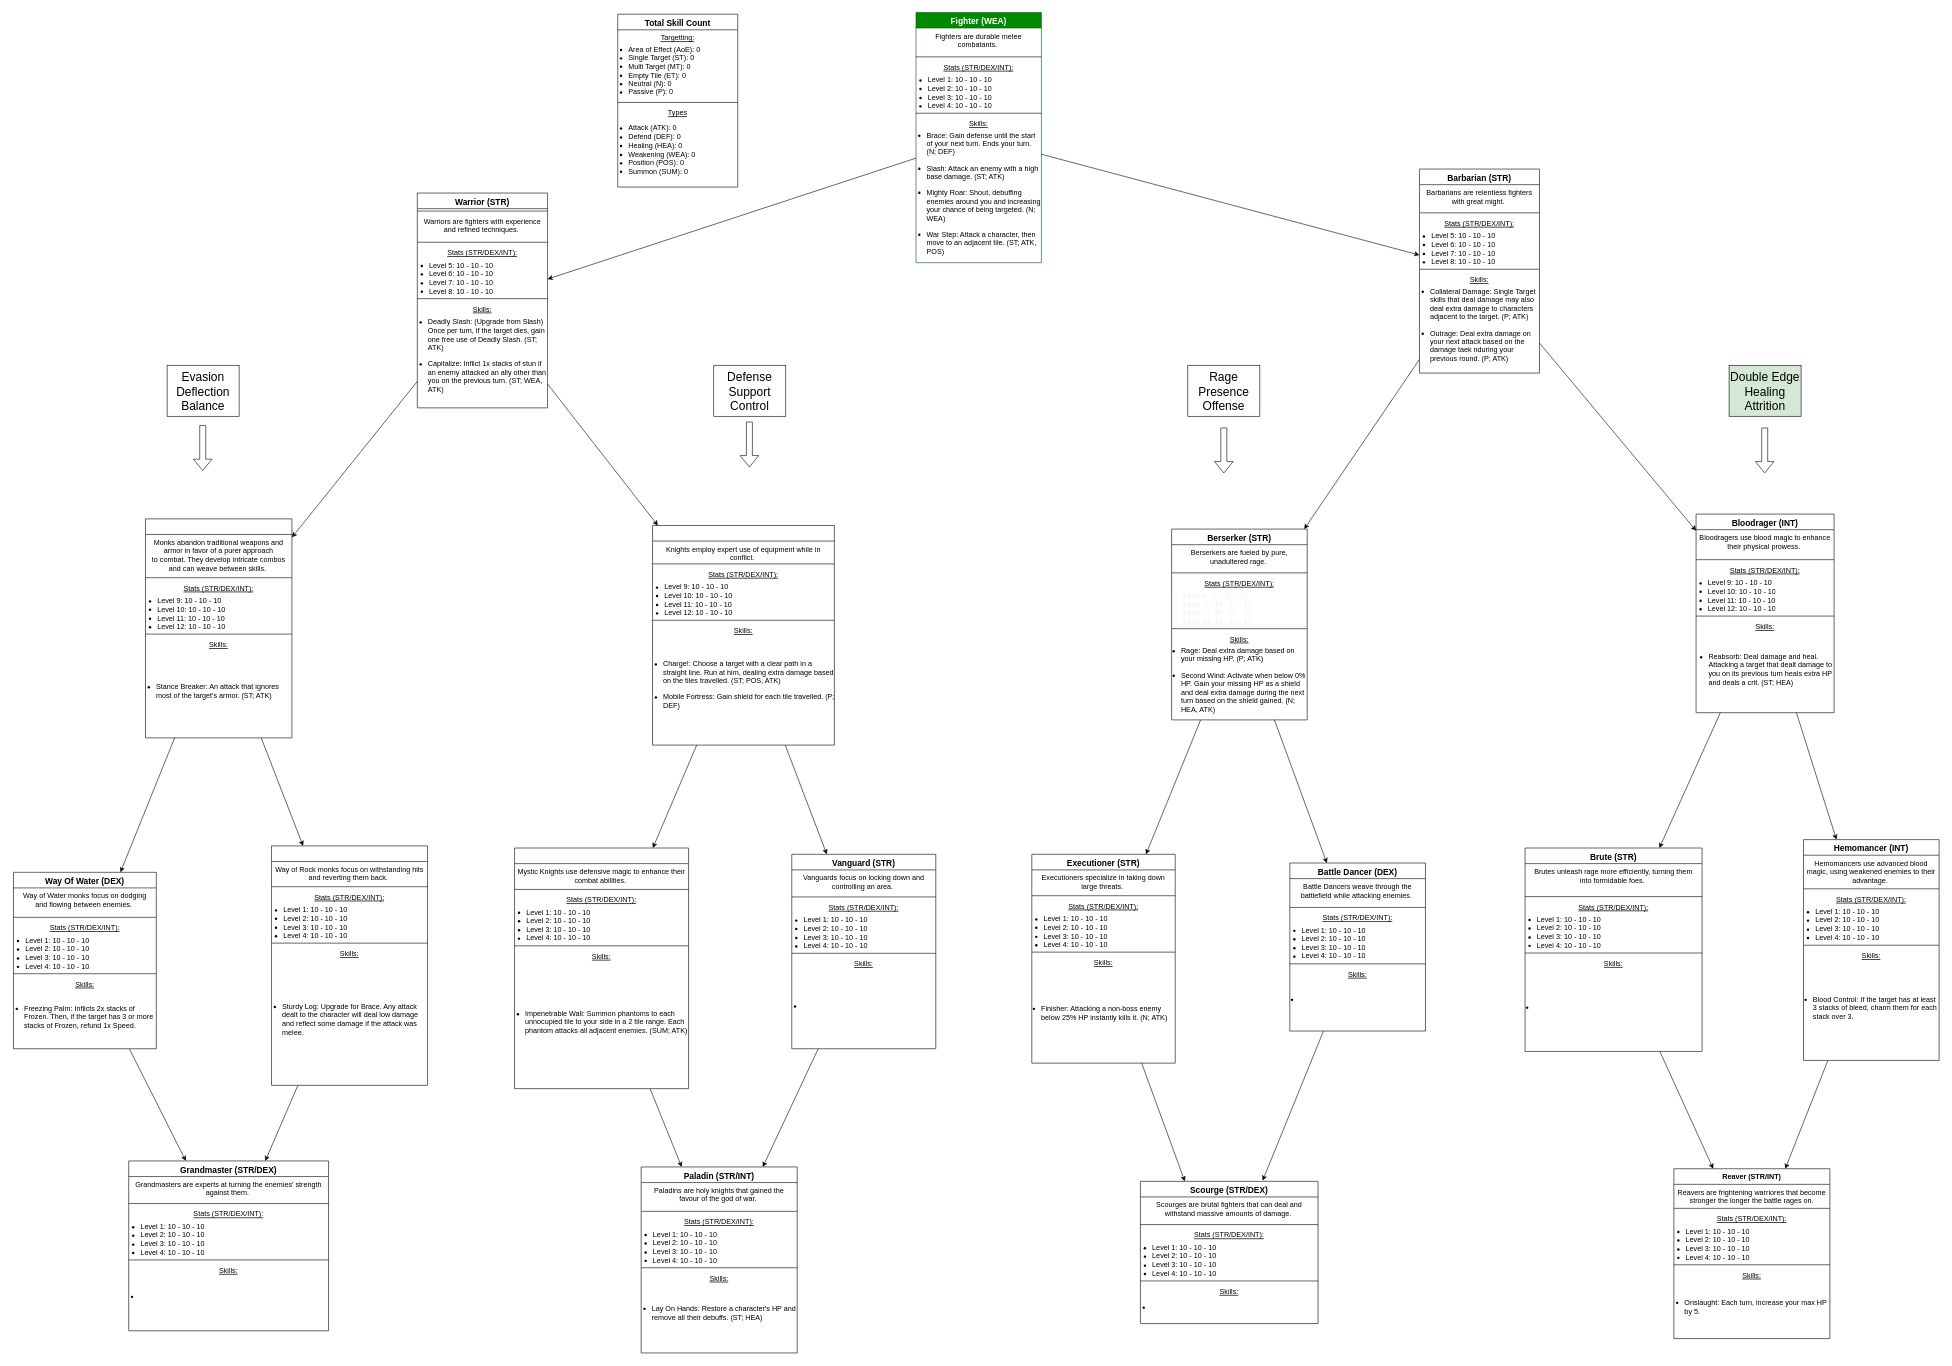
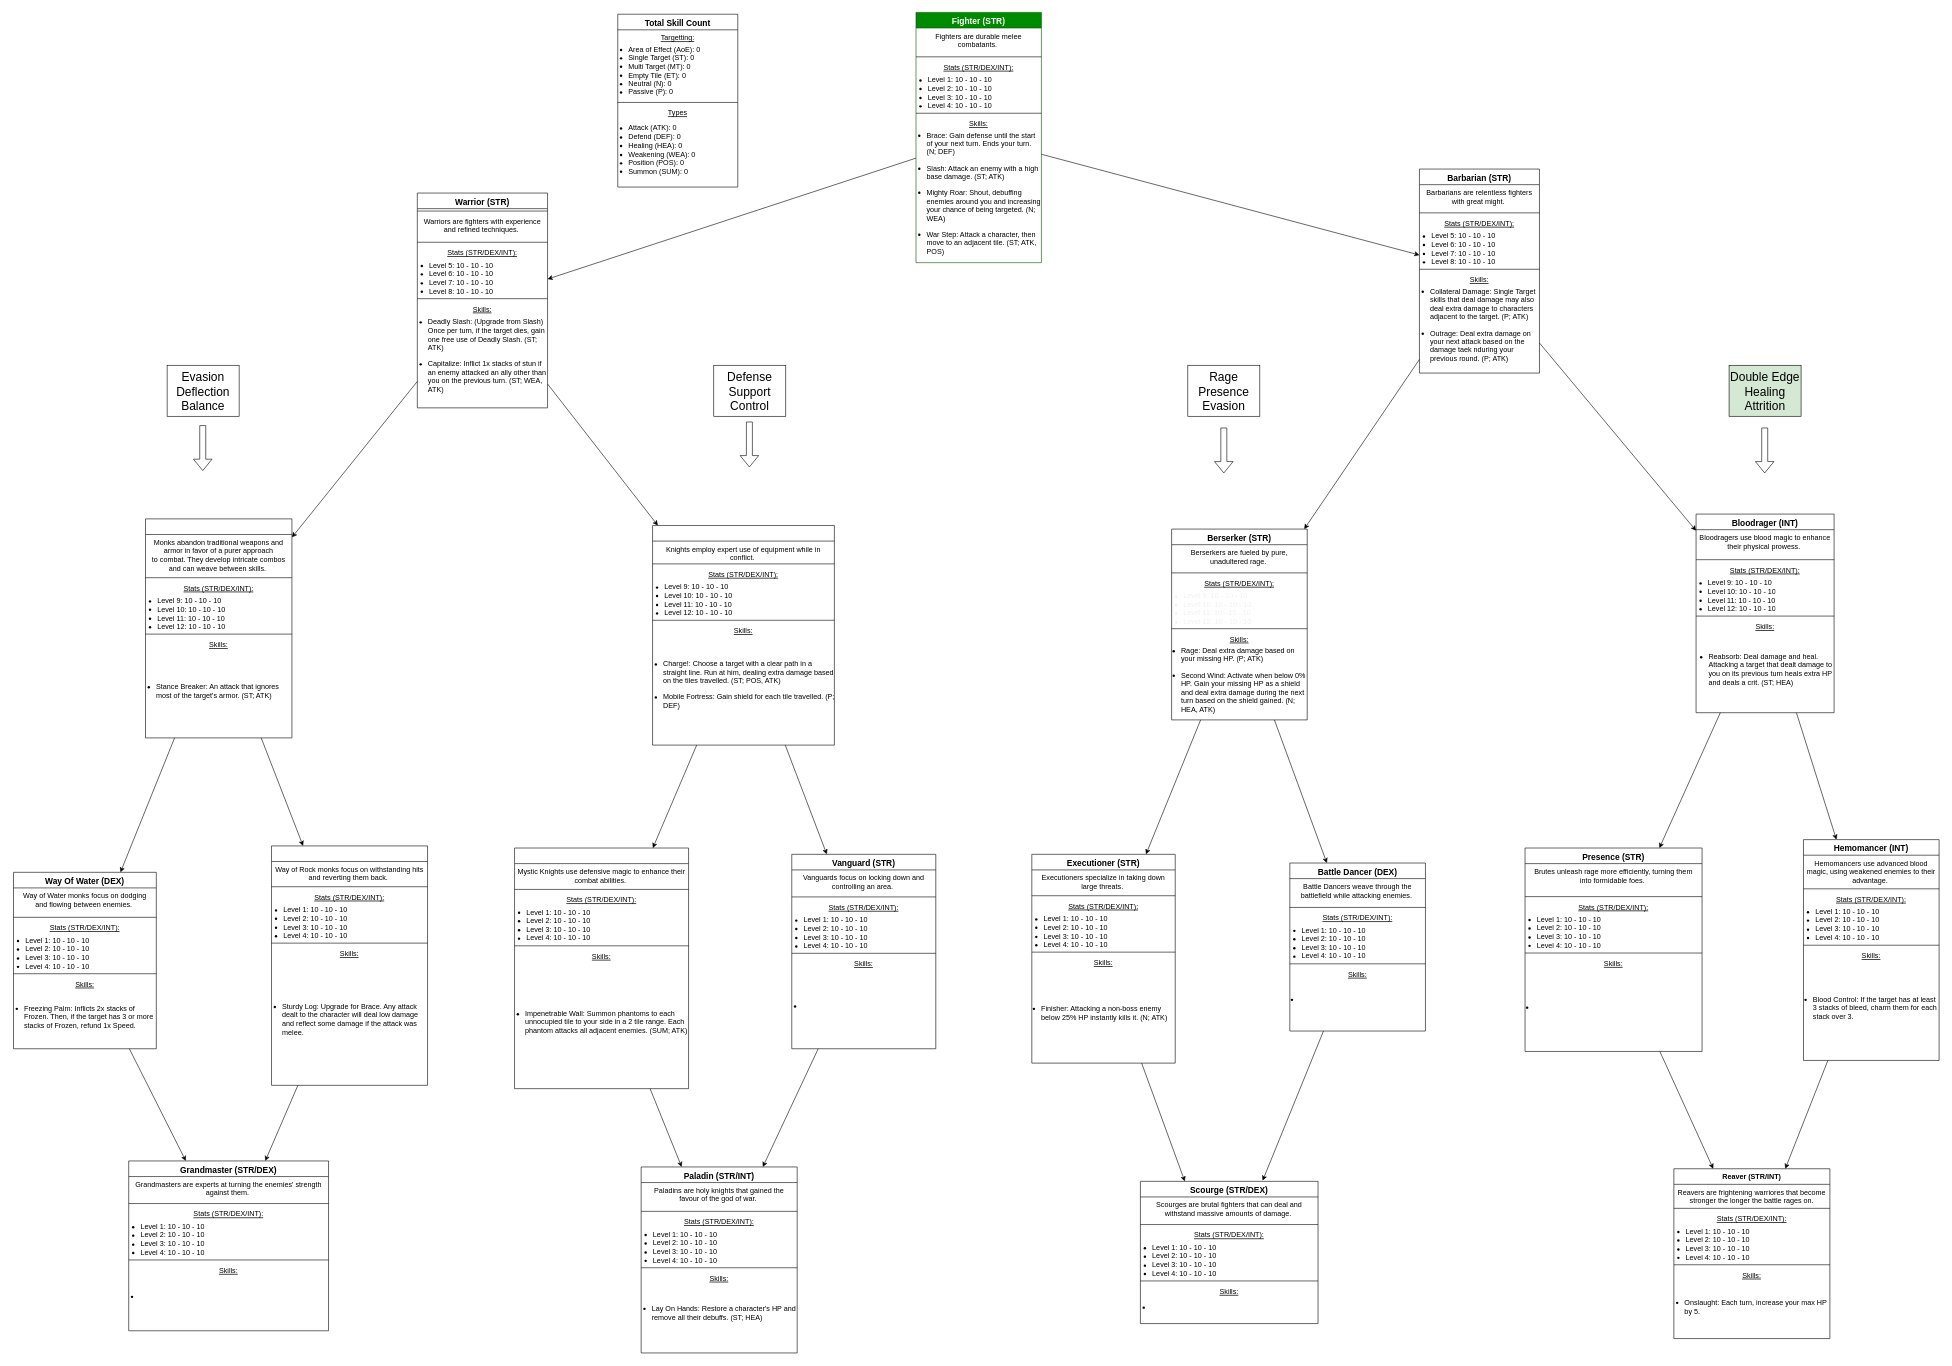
- <mxCell id="2" value="Fighter (WEA)" style="swimlane;fontStyle=1;align=center;verticalAlign=top;childLayout=stackLayout;horizontal=1;startSize=26;horizontalStack=0;resizeParent=1;resizeLast=0;collapsible=1;marginBottom=0;rounded=0;shadow=0;strokeWidth=1;fontSize=14;fillColor=#008a00;fontColor=#ffffff;strokeColor=#005700;" parent="1" vertex="1"><mxGeometry x="1524" y="20" width="209" height="417" as="geometry"><mxRectangle x="230" y="140" width="160" height="26" as="alternateBounds" /></mxGeometry></mxCell>
+ <mxCell id="2" value="Fighter (STR)" style="swimlane;fontStyle=1;align=center;verticalAlign=top;childLayout=stackLayout;horizontal=1;startSize=26;horizontalStack=0;resizeParent=1;resizeLast=0;collapsible=1;marginBottom=0;rounded=0;shadow=0;strokeWidth=1;fontSize=14;fillColor=#008a00;fontColor=#ffffff;strokeColor=#005700;" parent="1" vertex="1"><mxGeometry x="1524" y="20" width="209" height="417" as="geometry"><mxRectangle x="230" y="140" width="160" height="26" as="alternateBounds" /></mxGeometry></mxCell>
- <mxCell id="178" value="Rage&lt;div&gt;Presence&lt;/div&gt;&lt;div&gt;Offense&lt;/div&gt;" style="rounded=0;whiteSpace=wrap;html=1;fontSize=20;" parent="1" vertex="1"><mxGeometry x="1977" y="608" width="120" height="85" as="geometry" /></mxCell>
+ <mxCell id="178" value="Rage&lt;div&gt;Presence&lt;/div&gt;&lt;div&gt;Evasion&lt;/div&gt;" style="rounded=0;whiteSpace=wrap;html=1;fontSize=20;" parent="1" vertex="1"><mxGeometry x="1977" y="608" width="120" height="85" as="geometry" /></mxCell>
- <mxCell id="119" value="Brute (STR)" style="swimlane;fontStyle=1;align=center;verticalAlign=top;childLayout=stackLayout;horizontal=1;startSize=26;horizontalStack=0;resizeParent=1;resizeLast=0;collapsible=1;marginBottom=0;rounded=0;shadow=0;strokeWidth=1;fontSize=14;" parent="1" vertex="1"><mxGeometry x="2539" y="1412.5" width="295" height="339" as="geometry"><mxRectangle x="230" y="140" width="160" height="26" as="alternateBounds" /></mxGeometry></mxCell>
+ <mxCell id="119" value="Presence (STR)" style="swimlane;fontStyle=1;align=center;verticalAlign=top;childLayout=stackLayout;horizontal=1;startSize=26;horizontalStack=0;resizeParent=1;resizeLast=0;collapsible=1;marginBottom=0;rounded=0;shadow=0;strokeWidth=1;fontSize=14;" parent="1" vertex="1"><mxGeometry x="2539" y="1412.5" width="295" height="339" as="geometry"><mxRectangle x="230" y="140" width="160" height="26" as="alternateBounds" /></mxGeometry></mxCell>
